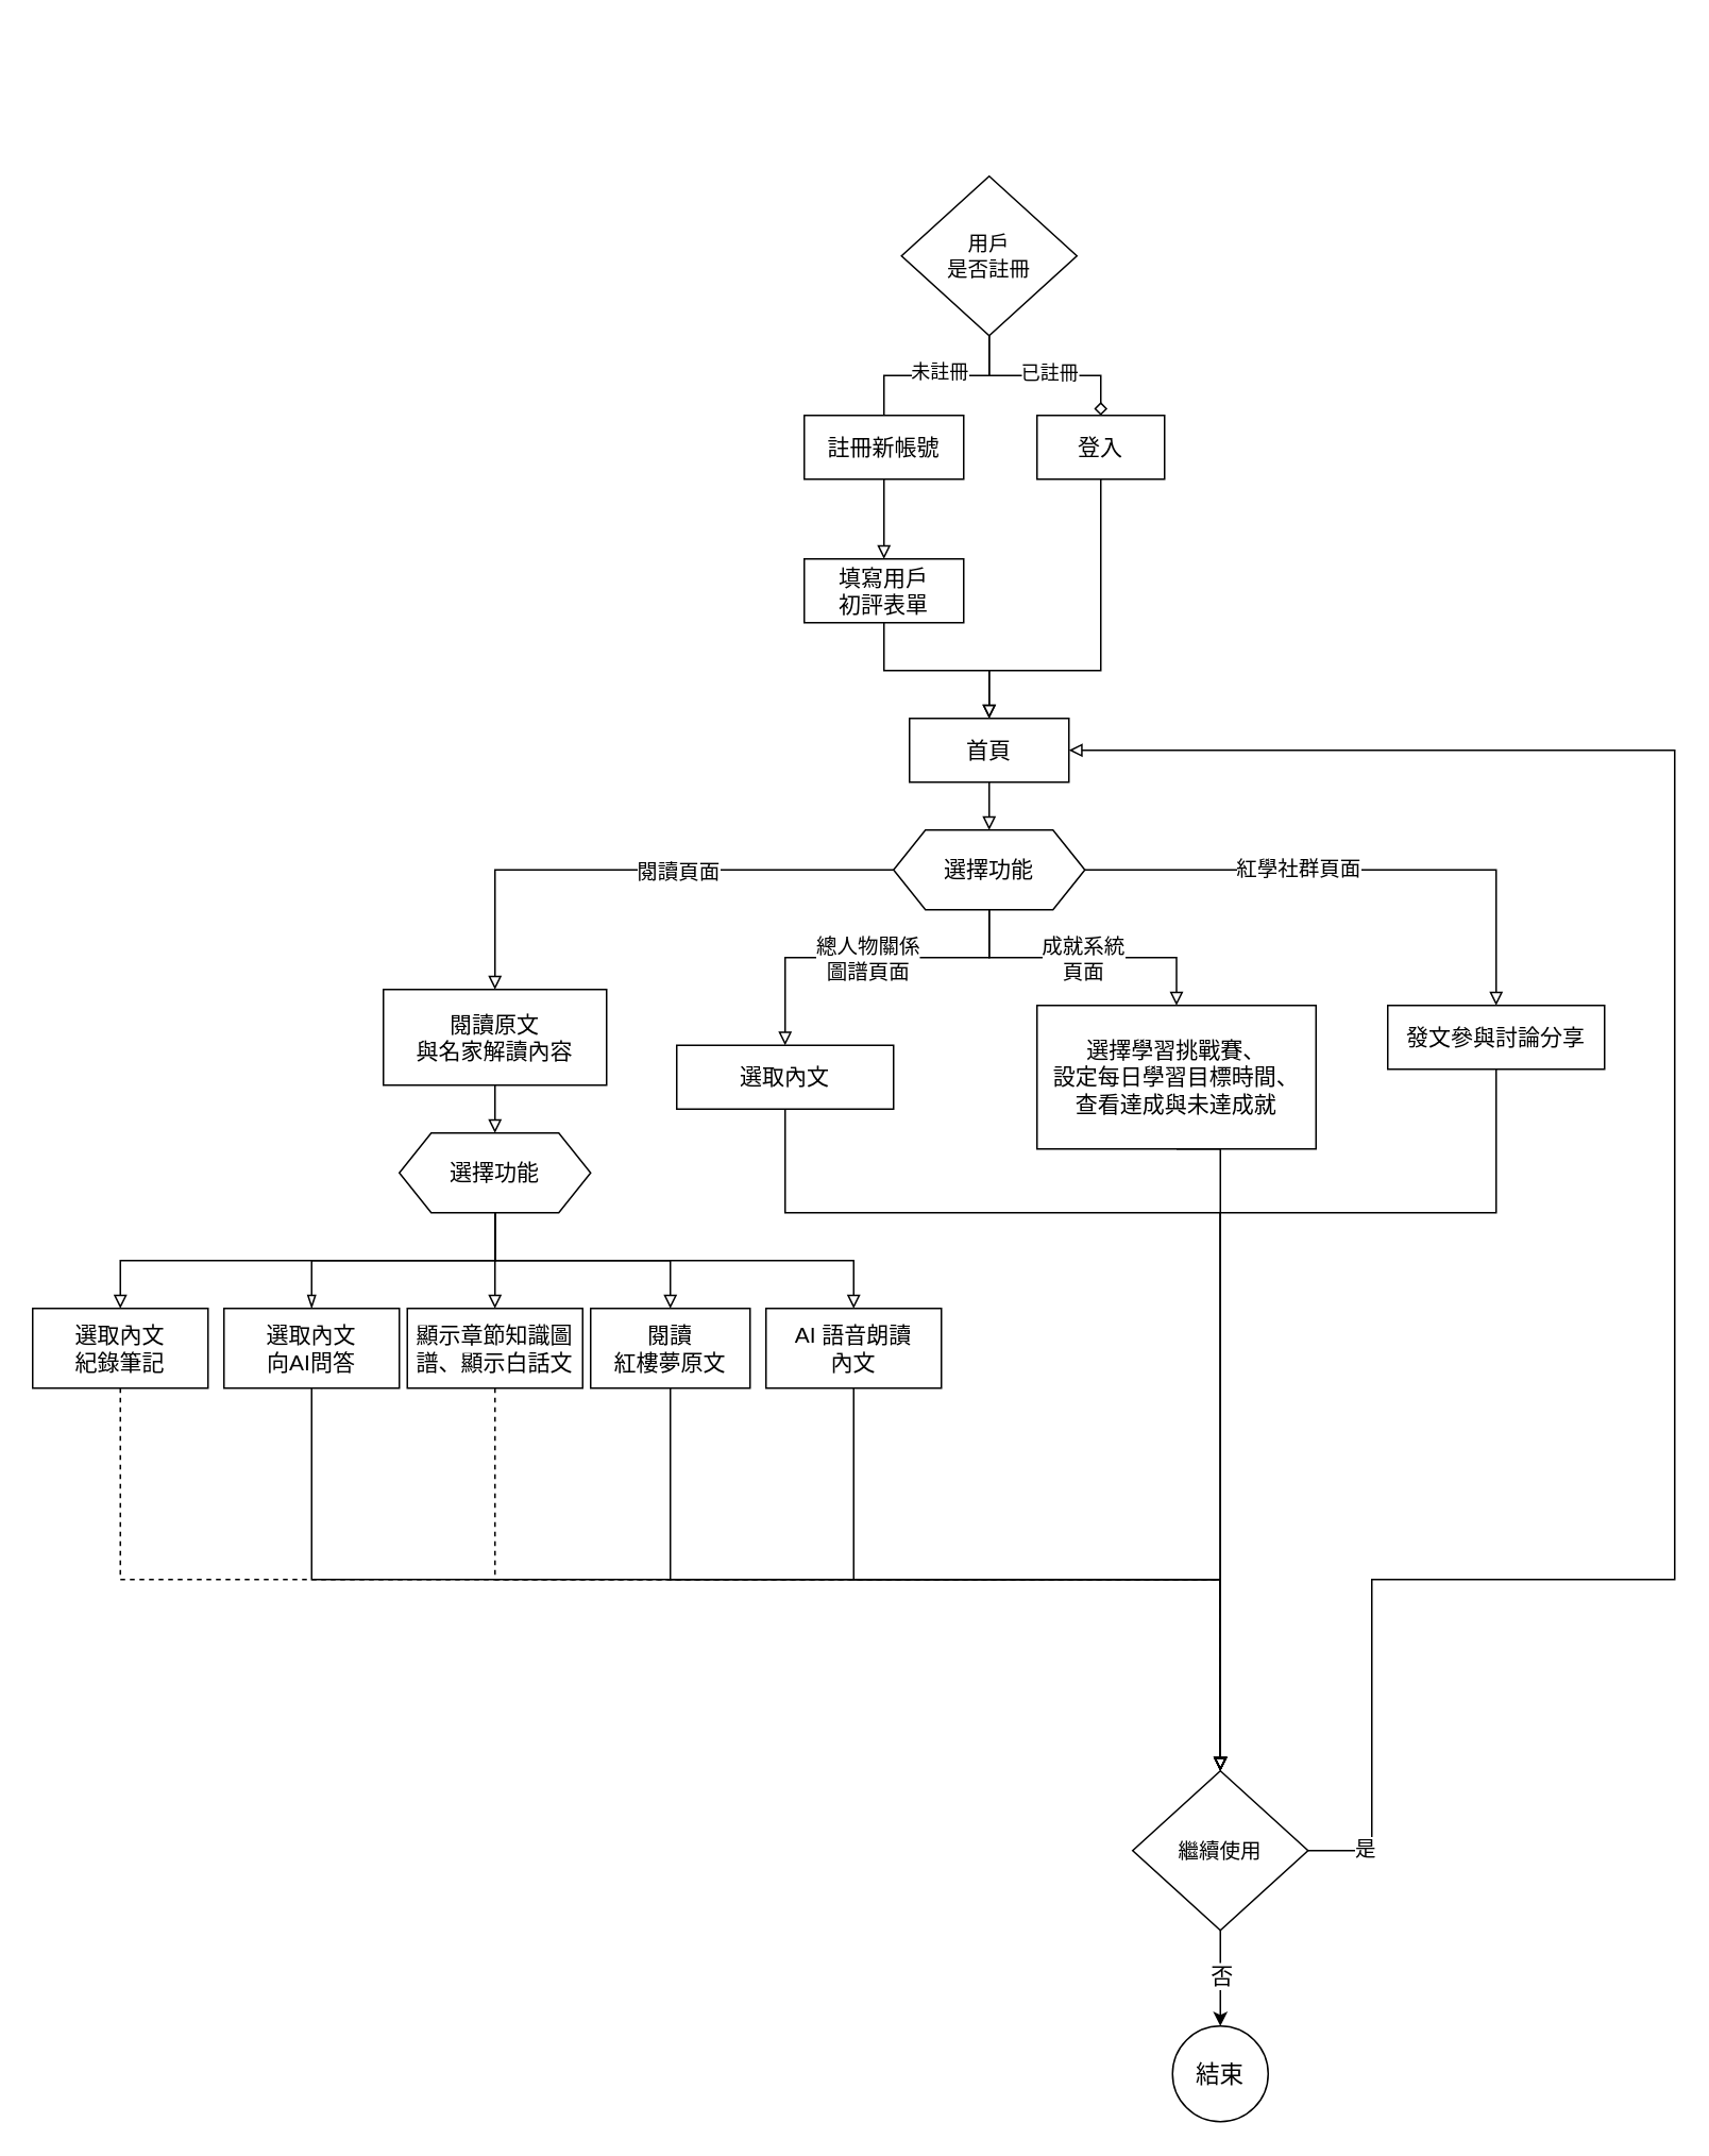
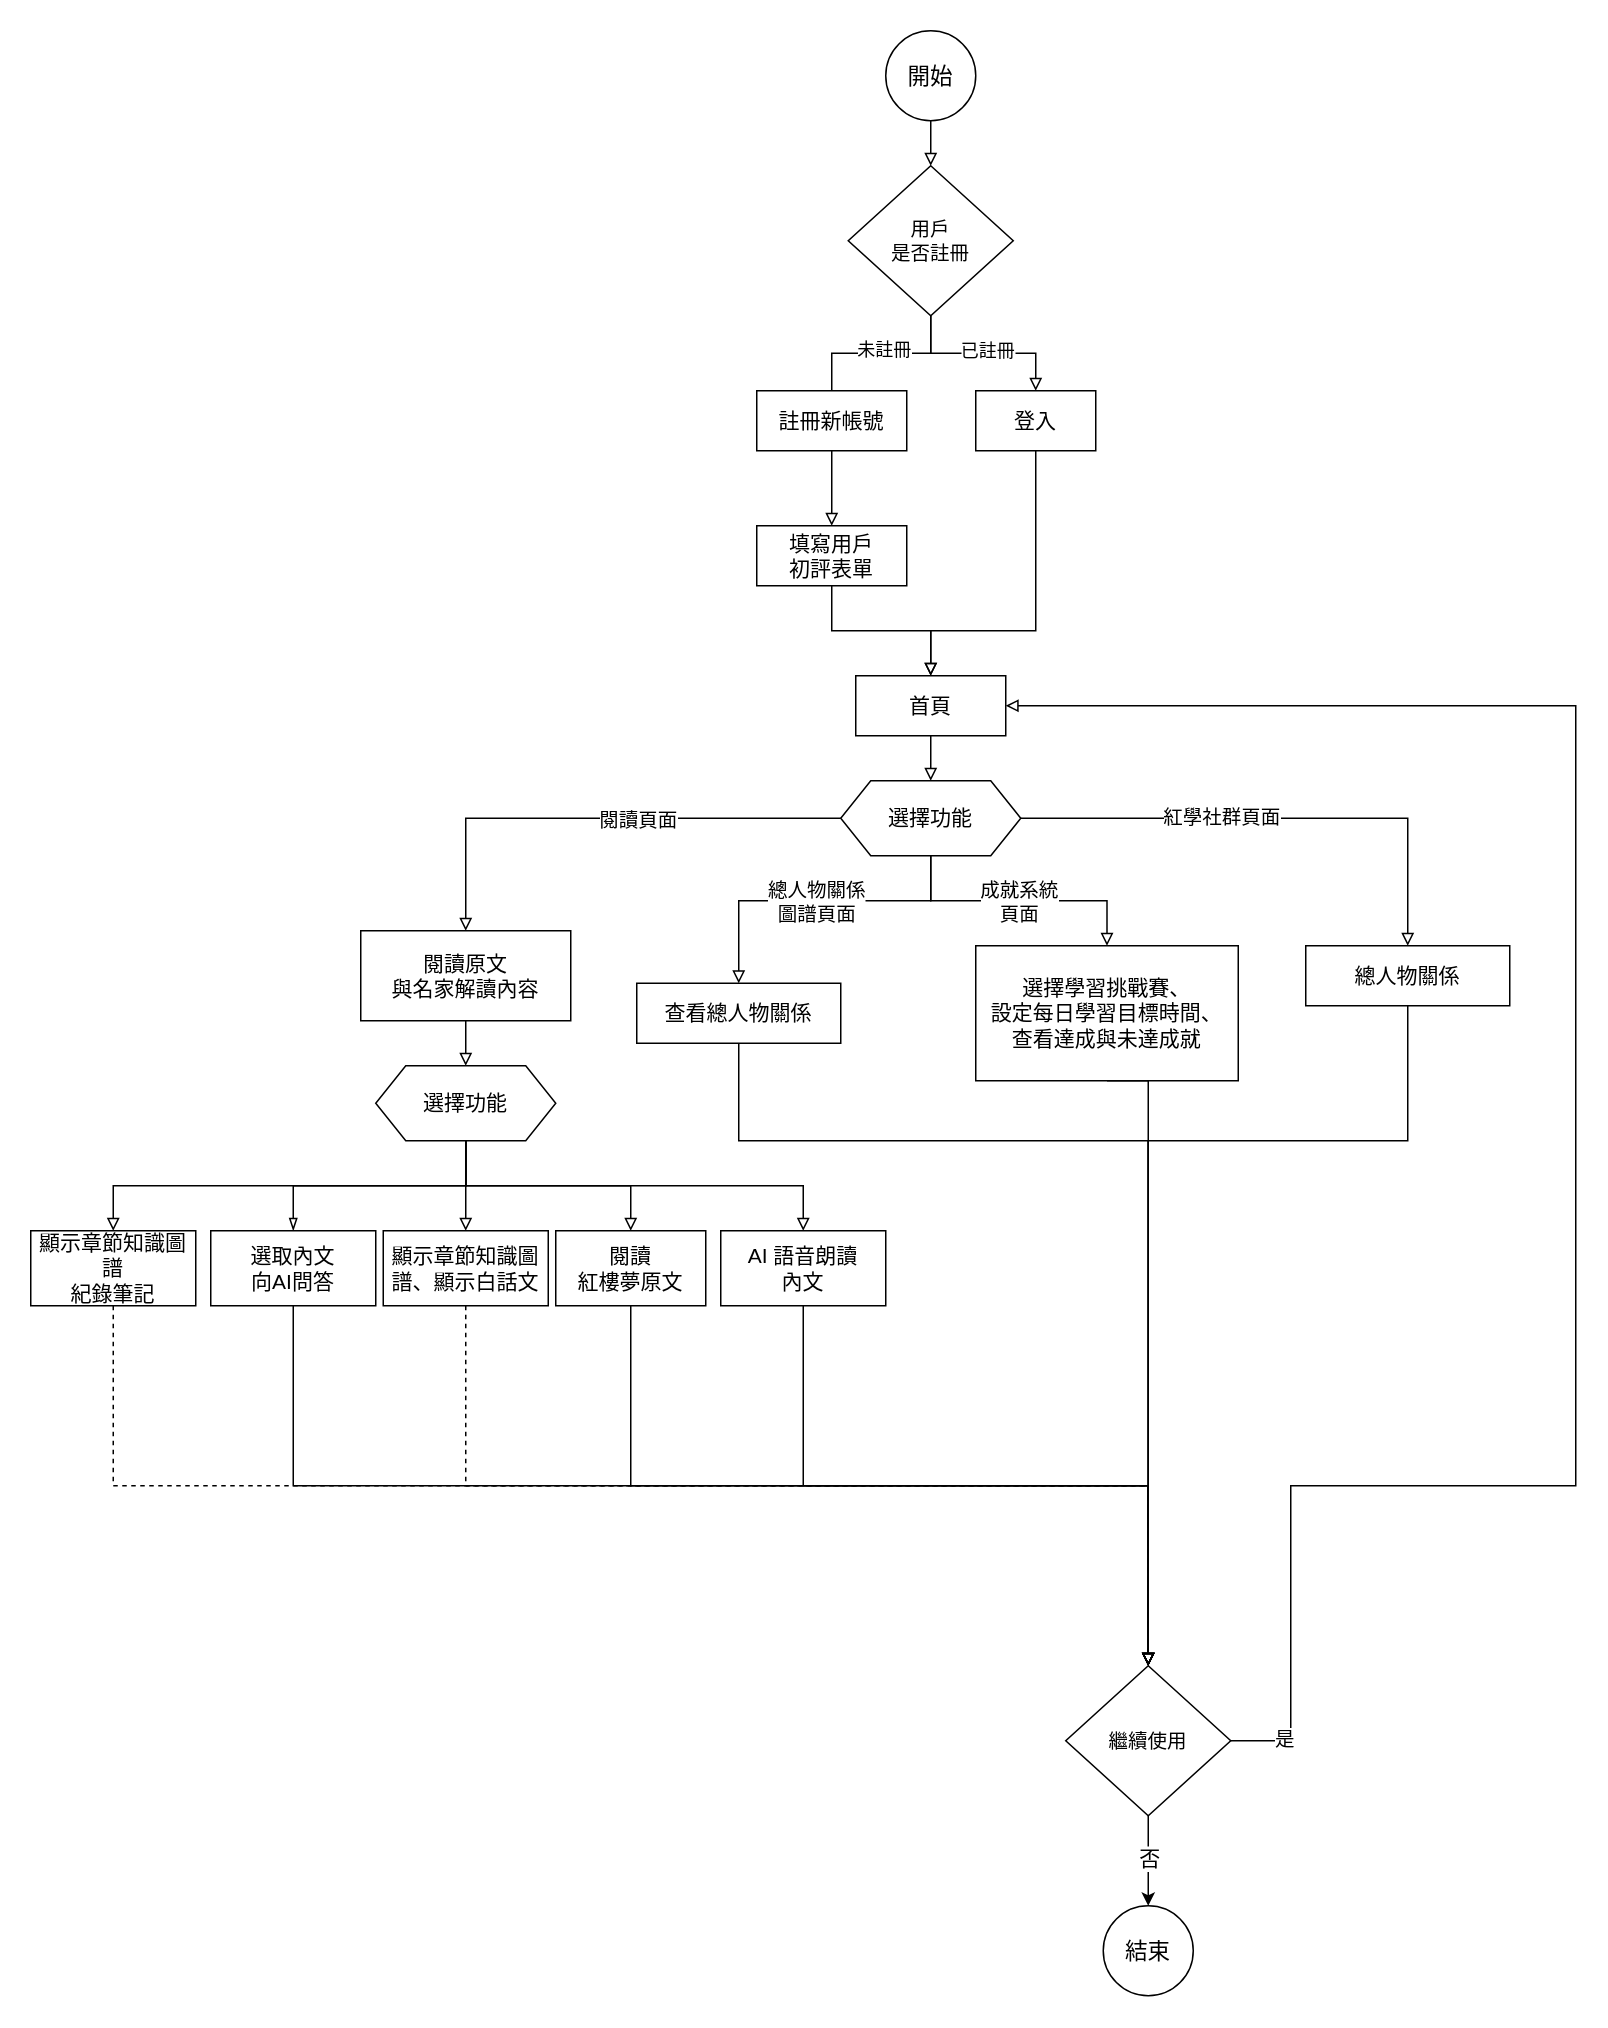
+ <mxCell id="3" value="&lt;font style=&quot;font-size: 15px;&quot;&gt;開始&lt;/font&gt;" style="ellipse;whiteSpace=wrap;html=1;" parent="1" vertex="1"><mxGeometry x="590" y="20" width="60" height="60" as="geometry" /></mxCell>
+ <mxCell id="2" style="edgeStyle=orthogonalEdgeStyle;rounded=0;orthogonalLoop=1;jettySize=auto;html=1;exitX=0.5;exitY=1;exitDx=0;exitDy=0;entryX=0.5;entryY=0;entryDx=0;entryDy=0;endArrow=block;endFill=0;" parent="1" source="3" target="8" edge="1"><mxGeometry relative="1" as="geometry" /></mxCell>
- <mxCell id="4" style="edgeStyle=orthogonalEdgeStyle;rounded=0;orthogonalLoop=1;jettySize=auto;html=1;exitX=0.5;exitY=1;exitDx=0;exitDy=0;entryX=0.5;entryY=0;entryDx=0;entryDy=0;endArrow=diamond;endFill=0;" parent="1" source="8" target="10" edge="1"><mxGeometry relative="1" as="geometry" /></mxCell>
+ <mxCell id="4" style="edgeStyle=orthogonalEdgeStyle;rounded=0;orthogonalLoop=1;jettySize=auto;html=1;exitX=0.5;exitY=1;exitDx=0;exitDy=0;entryX=0.5;entryY=0;entryDx=0;entryDy=0;endArrow=block;endFill=0;" parent="1" source="8" target="10" edge="1"><mxGeometry relative="1" as="geometry" /></mxCell>
- <mxCell id="47" value="&lt;span style=&quot;font-size: 14px;&quot;&gt;發文參與討論分享&lt;/span&gt;" style="rounded=0;whiteSpace=wrap;html=1;" parent="1" vertex="1"><mxGeometry x="870" y="630" width="136" height="40" as="geometry" /></mxCell>
+ <mxCell id="47" value="&lt;span style=&quot;font-size: 14px;&quot;&gt;總人物關係&lt;/span&gt;" style="rounded=0;whiteSpace=wrap;html=1;" parent="1" vertex="1"><mxGeometry x="870" y="630" width="136" height="40" as="geometry" /></mxCell>
- <mxCell id="43" value="&lt;span style=&quot;font-size: 14px;&quot;&gt;選取內文&lt;/span&gt;" style="rounded=0;whiteSpace=wrap;html=1;" parent="1" vertex="1"><mxGeometry x="424" y="655" width="136" height="40" as="geometry" /></mxCell>
+ <mxCell id="43" value="&lt;span style=&quot;font-size: 14px;&quot;&gt;查看總人物關係&lt;/span&gt;" style="rounded=0;whiteSpace=wrap;html=1;" parent="1" vertex="1"><mxGeometry x="424" y="655" width="136" height="40" as="geometry" /></mxCell>
- <mxCell id="35" value="&lt;span style=&quot;font-size: 14px;&quot;&gt;選取內文&lt;br&gt;紀錄筆記&lt;/span&gt;" style="rounded=0;whiteSpace=wrap;html=1;" parent="1" vertex="1"><mxGeometry x="20" y="820" width="110" height="50" as="geometry" /></mxCell>
+ <mxCell id="35" value="&lt;span style=&quot;font-size: 14px;&quot;&gt;顯示章節知識圖譜&lt;br&gt;紀錄筆記&lt;/span&gt;" style="rounded=0;whiteSpace=wrap;html=1;" parent="1" vertex="1"><mxGeometry x="20" y="820" width="110" height="50" as="geometry" /></mxCell>
